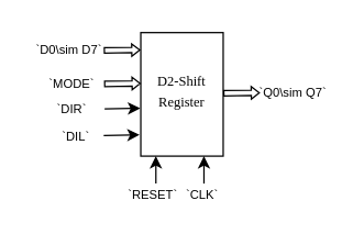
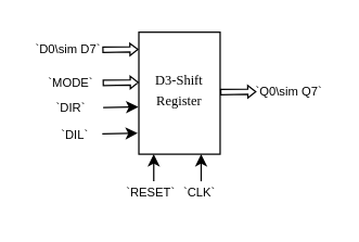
- <mxCell id="15" value="&lt;font face=&quot;Times New Roman&quot; style=&quot;font-size: 10px;&quot;&gt;D2-Shift Register&lt;/font&gt;" style="text;html=1;align=center;verticalAlign=middle;whiteSpace=wrap;rounded=0;" parent="1" vertex="1"><mxGeometry x="112" y="50" width="40" height="30" as="geometry" /></mxCell>
+ <mxCell id="15" value="&lt;font face=&quot;Times New Roman&quot; style=&quot;font-size: 10px;&quot;&gt;D3-Shift Register&lt;/font&gt;" style="text;html=1;align=center;verticalAlign=middle;whiteSpace=wrap;rounded=0;" parent="1" vertex="1"><mxGeometry x="112" y="50" width="40" height="30" as="geometry" /></mxCell>
